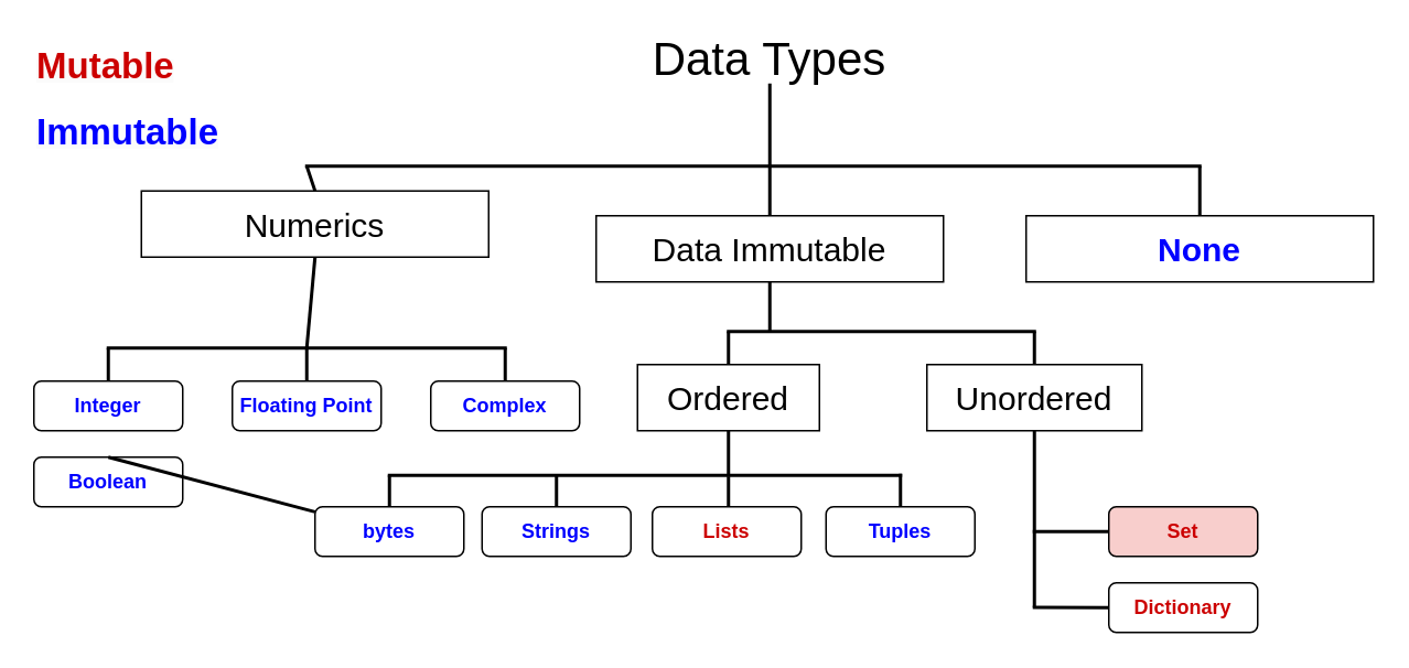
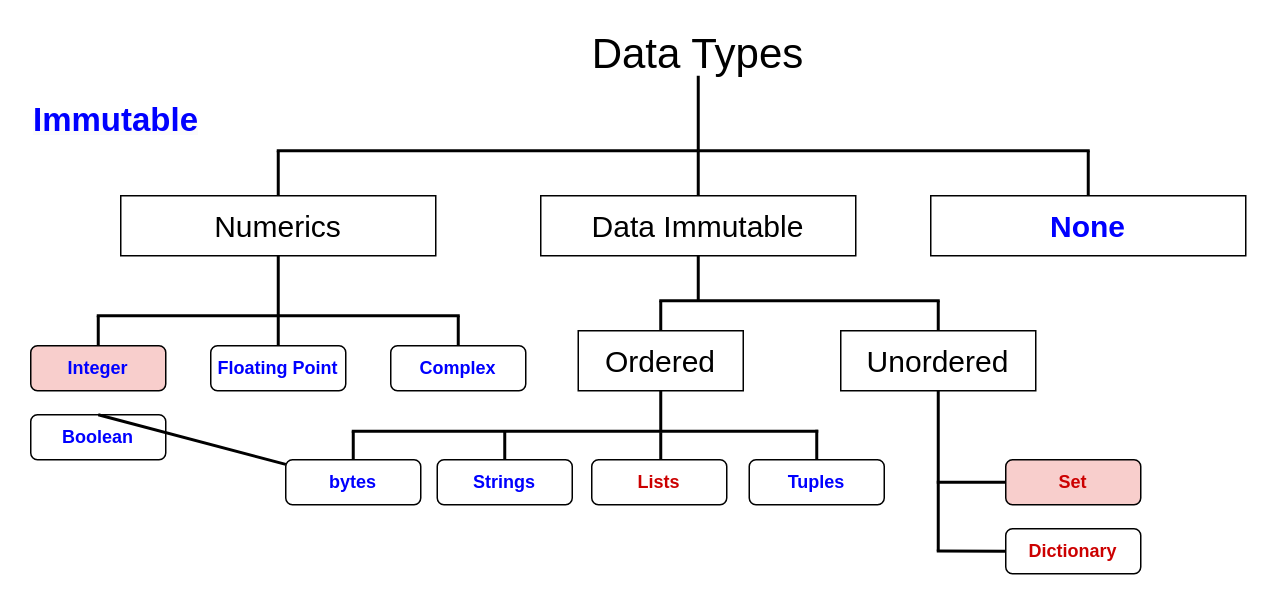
- <mxCell id="41" value="&lt;b style=&quot;border-color: var(--border-color); color: rgb(0, 0, 0); font-family: Helvetica; font-style: normal; font-variant-ligatures: normal; font-variant-caps: normal; letter-spacing: normal; orphans: 2; text-align: center; text-indent: 0px; text-transform: none; widows: 2; word-spacing: 0px; -webkit-text-stroke-width: 0px; background-color: rgb(251, 251, 251); text-decoration-thickness: initial; text-decoration-style: initial; text-decoration-color: initial;&quot;&gt;&lt;font color=&quot;#cc0000&quot; style=&quot;border-color: var(--border-color); font-size: 22px;&quot;&gt;Mutable&lt;/font&gt;&lt;/b&gt;" style="text;whiteSpace=wrap;html=1;" parent="1" vertex="1"><mxGeometry x="20" y="20" width="100" height="40" as="geometry" /></mxCell>
- <mxCell id="4" value="&lt;font style=&quot;font-size: 20px;&quot;&gt;Numerics&lt;/font&gt;" style="rounded=0;whiteSpace=wrap;html=1;" parent="1" vertex="1"><mxGeometry x="85" y="115" width="210" height="40" as="geometry" /></mxCell>
+ <mxCell id="4" value="&lt;font style=&quot;font-size: 20px;&quot;&gt;Numerics&lt;/font&gt;" style="rounded=0;whiteSpace=wrap;html=1;" parent="1" vertex="1"><mxGeometry x="80" y="130" width="210" height="40" as="geometry" /></mxCell>
- <mxCell id="13" value="&lt;b&gt;&lt;font color=&quot;#0000ff&quot;&gt;Integer&lt;/font&gt;&lt;/b&gt;" style="rounded=1;whiteSpace=wrap;html=1;" parent="1" vertex="1"><mxGeometry x="20" y="230" width="90" height="30" as="geometry" /></mxCell>
+ <mxCell id="13" value="&lt;b&gt;&lt;font color=&quot;#0000ff&quot;&gt;Integer&lt;/font&gt;&lt;/b&gt;" style="rounded=1;whiteSpace=wrap;html=1;fillColor=#f8cecc;" parent="1" vertex="1"><mxGeometry x="20" y="230" width="90" height="30" as="geometry" /></mxCell>
